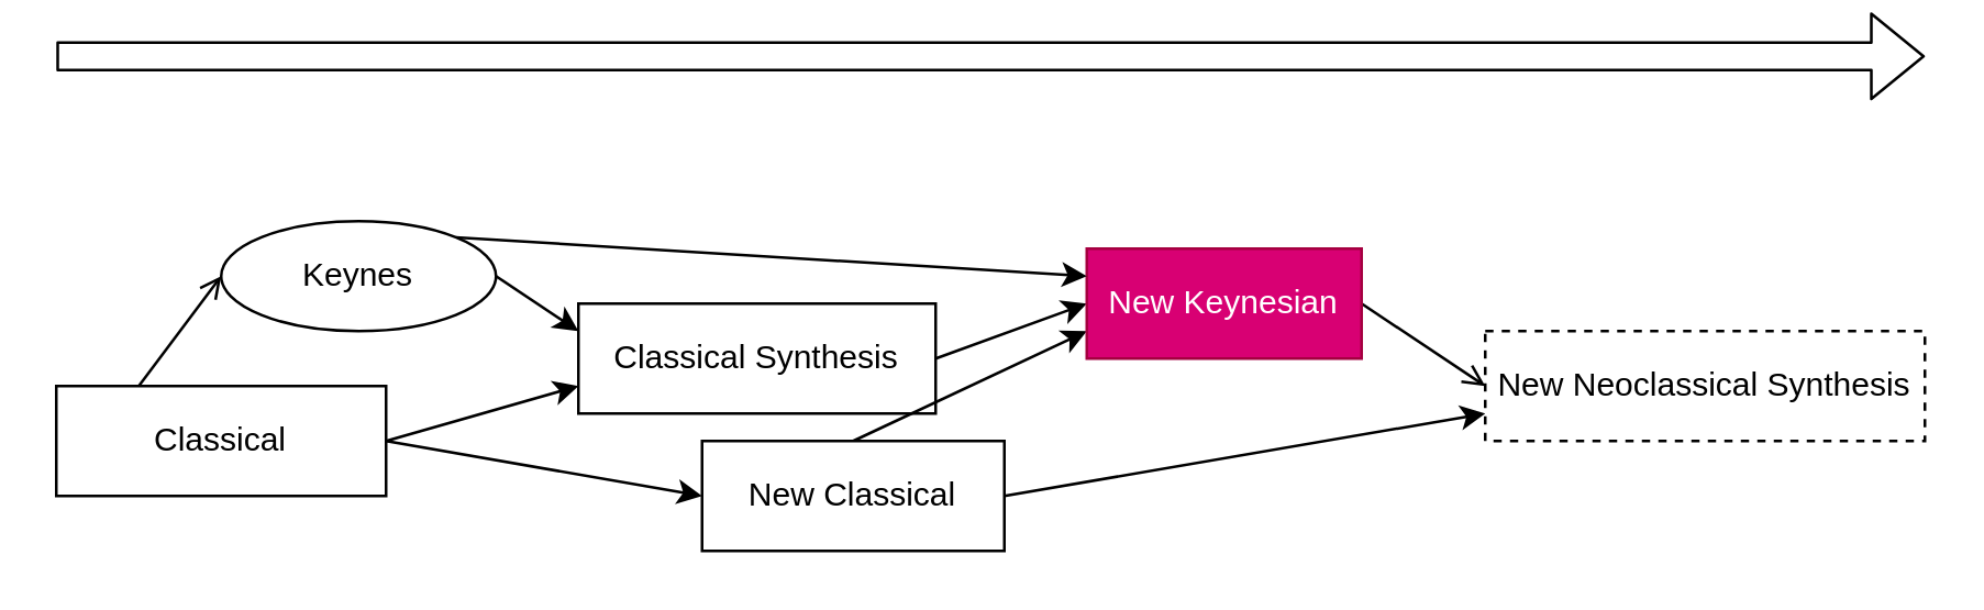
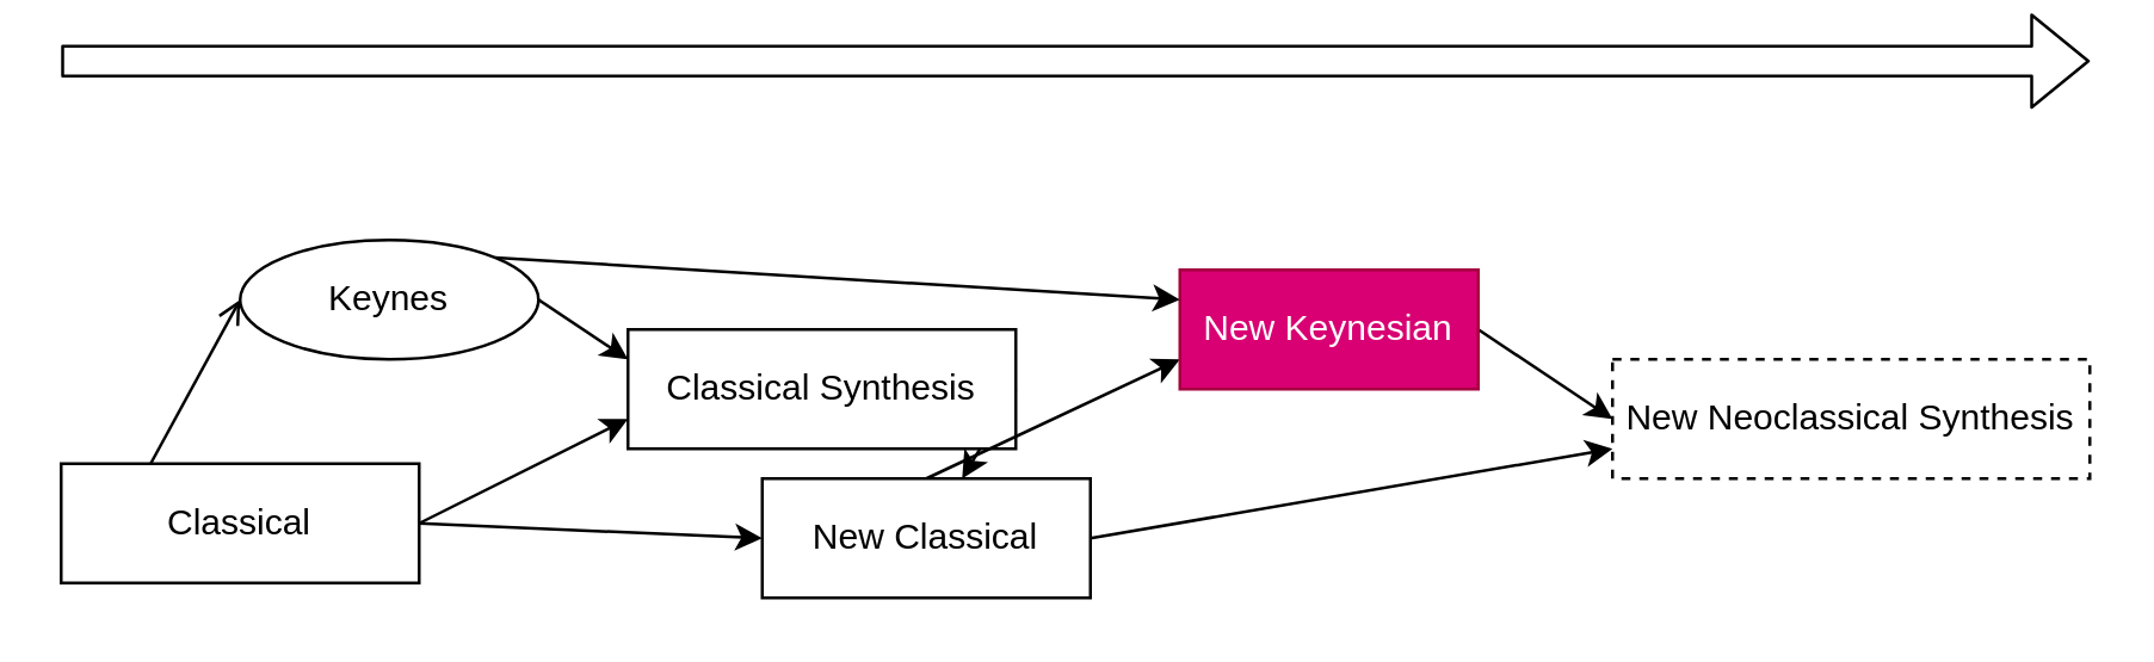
- <mxCell id="7" style="edgeStyle=none;html=1;exitX=1;exitY=0.5;exitDx=0;exitDy=0;entryX=0;entryY=0.5;entryDx=0;entryDy=0;" parent="1" source="8" target="13" edge="1"><mxGeometry relative="1" as="geometry" /></mxCell>
+ <mxCell id="7" style="edgeStyle=none;html=1;exitX=1;exitY=0.5;exitDx=0;exitDy=0;" parent="1" source="8" target="11" edge="1"><mxGeometry relative="1" as="geometry" /></mxCell>
- <mxCell id="12" style="edgeStyle=none;html=1;exitX=1;exitY=0.5;exitDx=0;exitDy=0;entryX=0;entryY=0.5;entryDx=0;entryDy=0;endArrow=open;" parent="1" source="13" target="14" edge="1"><mxGeometry relative="1" as="geometry" /></mxCell>
+ <mxCell id="12" style="edgeStyle=none;html=1;exitX=1;exitY=0.5;exitDx=0;exitDy=0;entryX=0;entryY=0.5;entryDx=0;entryDy=0;" parent="1" source="13" target="14" edge="1"><mxGeometry relative="1" as="geometry" /></mxCell>
- <mxCell id="5" value="Classical" style="whiteSpace=wrap;html=1;" parent="1" vertex="1"><mxGeometry x="20" y="140" width="120" height="40" as="geometry" /></mxCell>
+ <mxCell id="5" value="Classical" style="whiteSpace=wrap;html=1;" parent="1" vertex="1"><mxGeometry x="20" y="155" width="120" height="40" as="geometry" /></mxCell>
